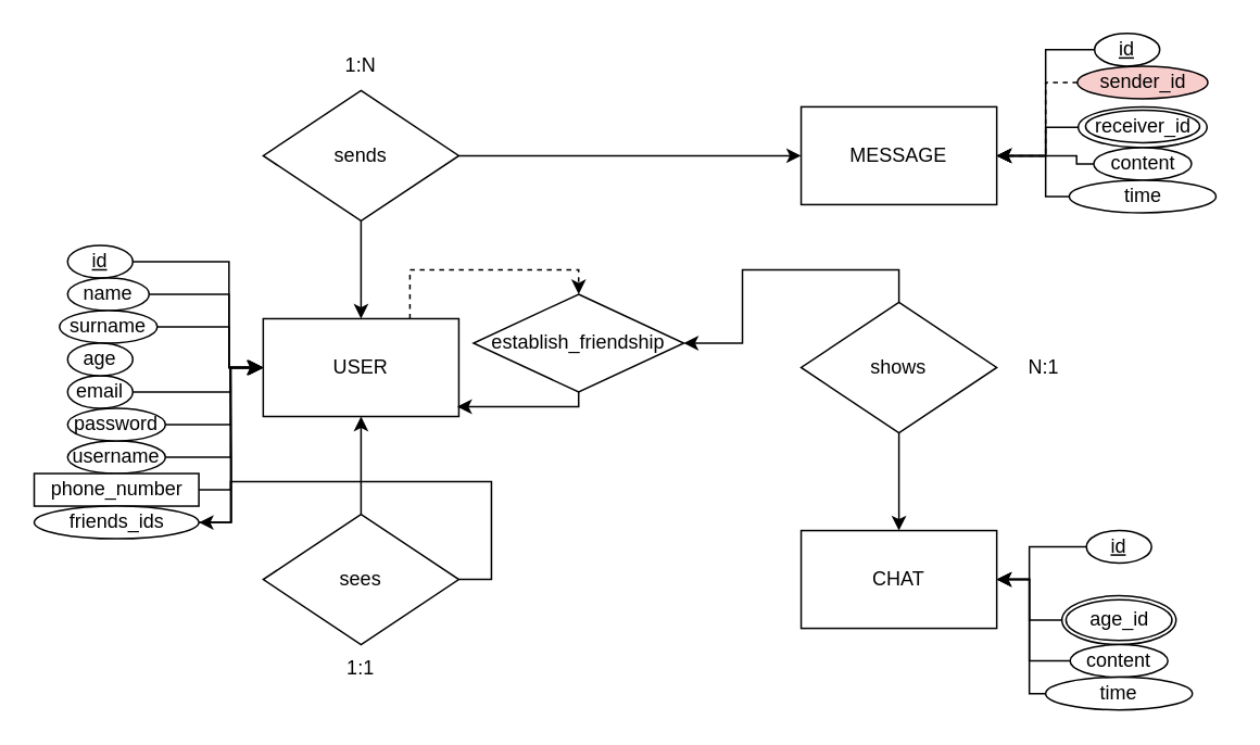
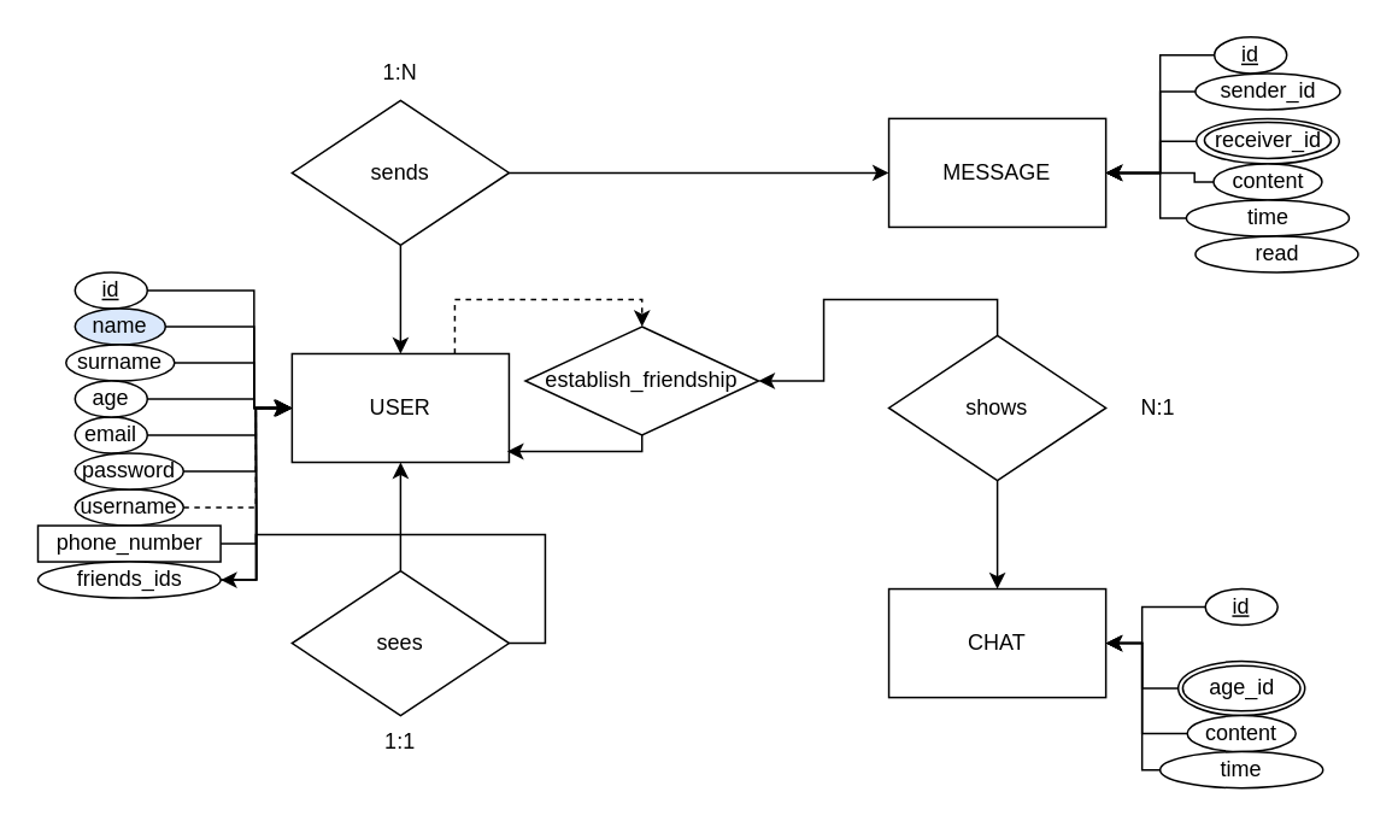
- <mxCell id="34" style="edgeStyle=orthogonalEdgeStyle;rounded=0;orthogonalLoop=1;jettySize=auto;html=1;exitX=0;exitY=0.5;exitDx=0;exitDy=0;entryX=1;entryY=0.5;entryDx=0;entryDy=0;dashed=1;" parent="1" source="35" target="4" edge="1"><mxGeometry relative="1" as="geometry"><Array as="points"><mxPoint x="641" y="50" /><mxPoint x="641" y="95" /></Array></mxGeometry></mxCell>
+ <mxCell id="34" style="edgeStyle=orthogonalEdgeStyle;rounded=0;orthogonalLoop=1;jettySize=auto;html=1;exitX=0;exitY=0.5;exitDx=0;exitDy=0;entryX=1;entryY=0.5;entryDx=0;entryDy=0;" parent="1" source="35" target="4" edge="1"><mxGeometry relative="1" as="geometry"><Array as="points"><mxPoint x="641" y="50" /><mxPoint x="641" y="95" /></Array></mxGeometry></mxCell>
- <mxCell id="35" value="sender_id" style="ellipse;whiteSpace=wrap;html=1;fillColor=#f8cecc;" parent="1" vertex="1"><mxGeometry x="660.5" y="40" width="80" height="20" as="geometry" /></mxCell>
+ <mxCell id="35" value="sender_id" style="ellipse;whiteSpace=wrap;html=1;" parent="1" vertex="1"><mxGeometry x="660.5" y="40" width="80" height="20" as="geometry" /></mxCell>
+ <mxCell id="58" value="read" style="ellipse;whiteSpace=wrap;html=1;" vertex="1" parent="1"><mxGeometry x="660.5" y="130" width="90" height="20" as="geometry" /></mxCell>
- <mxCell id="21" value="name" style="ellipse;whiteSpace=wrap;html=1;" parent="1" vertex="1"><mxGeometry x="41" y="170" width="50" height="20" as="geometry" /></mxCell>
+ <mxCell id="21" value="name" style="ellipse;whiteSpace=wrap;html=1;fillColor=#dae8fc;" parent="1" vertex="1"><mxGeometry x="41" y="170" width="50" height="20" as="geometry" /></mxCell>
+ <mxCell id="51" style="edgeStyle=orthogonalEdgeStyle;rounded=0;orthogonalLoop=1;jettySize=auto;html=1;exitX=1;exitY=0.5;exitDx=0;exitDy=0;entryX=0;entryY=0.5;entryDx=0;entryDy=0;" parent="1" source="52" target="3" edge="1"><mxGeometry relative="1" as="geometry"><Array as="points"><mxPoint x="140" y="220" /><mxPoint x="140" y="225" /></Array></mxGeometry></mxCell>
- <mxCell id="26" style="edgeStyle=orthogonalEdgeStyle;rounded=0;orthogonalLoop=1;jettySize=auto;html=1;exitX=1;exitY=0.5;exitDx=0;exitDy=0;entryX=0;entryY=0.5;entryDx=0;entryDy=0;" parent="1" source="27" target="3" edge="1"><mxGeometry relative="1" as="geometry"><Array as="points"><mxPoint x="141" y="280" /><mxPoint x="141" y="225" /></Array></mxGeometry></mxCell>
+ <mxCell id="26" style="edgeStyle=orthogonalEdgeStyle;rounded=0;orthogonalLoop=1;jettySize=auto;html=1;exitX=1;exitY=0.5;exitDx=0;exitDy=0;entryX=0;entryY=0.5;entryDx=0;entryDy=0;dashed=1;" parent="1" source="27" target="3" edge="1"><mxGeometry relative="1" as="geometry"><Array as="points"><mxPoint x="141" y="280" /><mxPoint x="141" y="225" /></Array></mxGeometry></mxCell>
